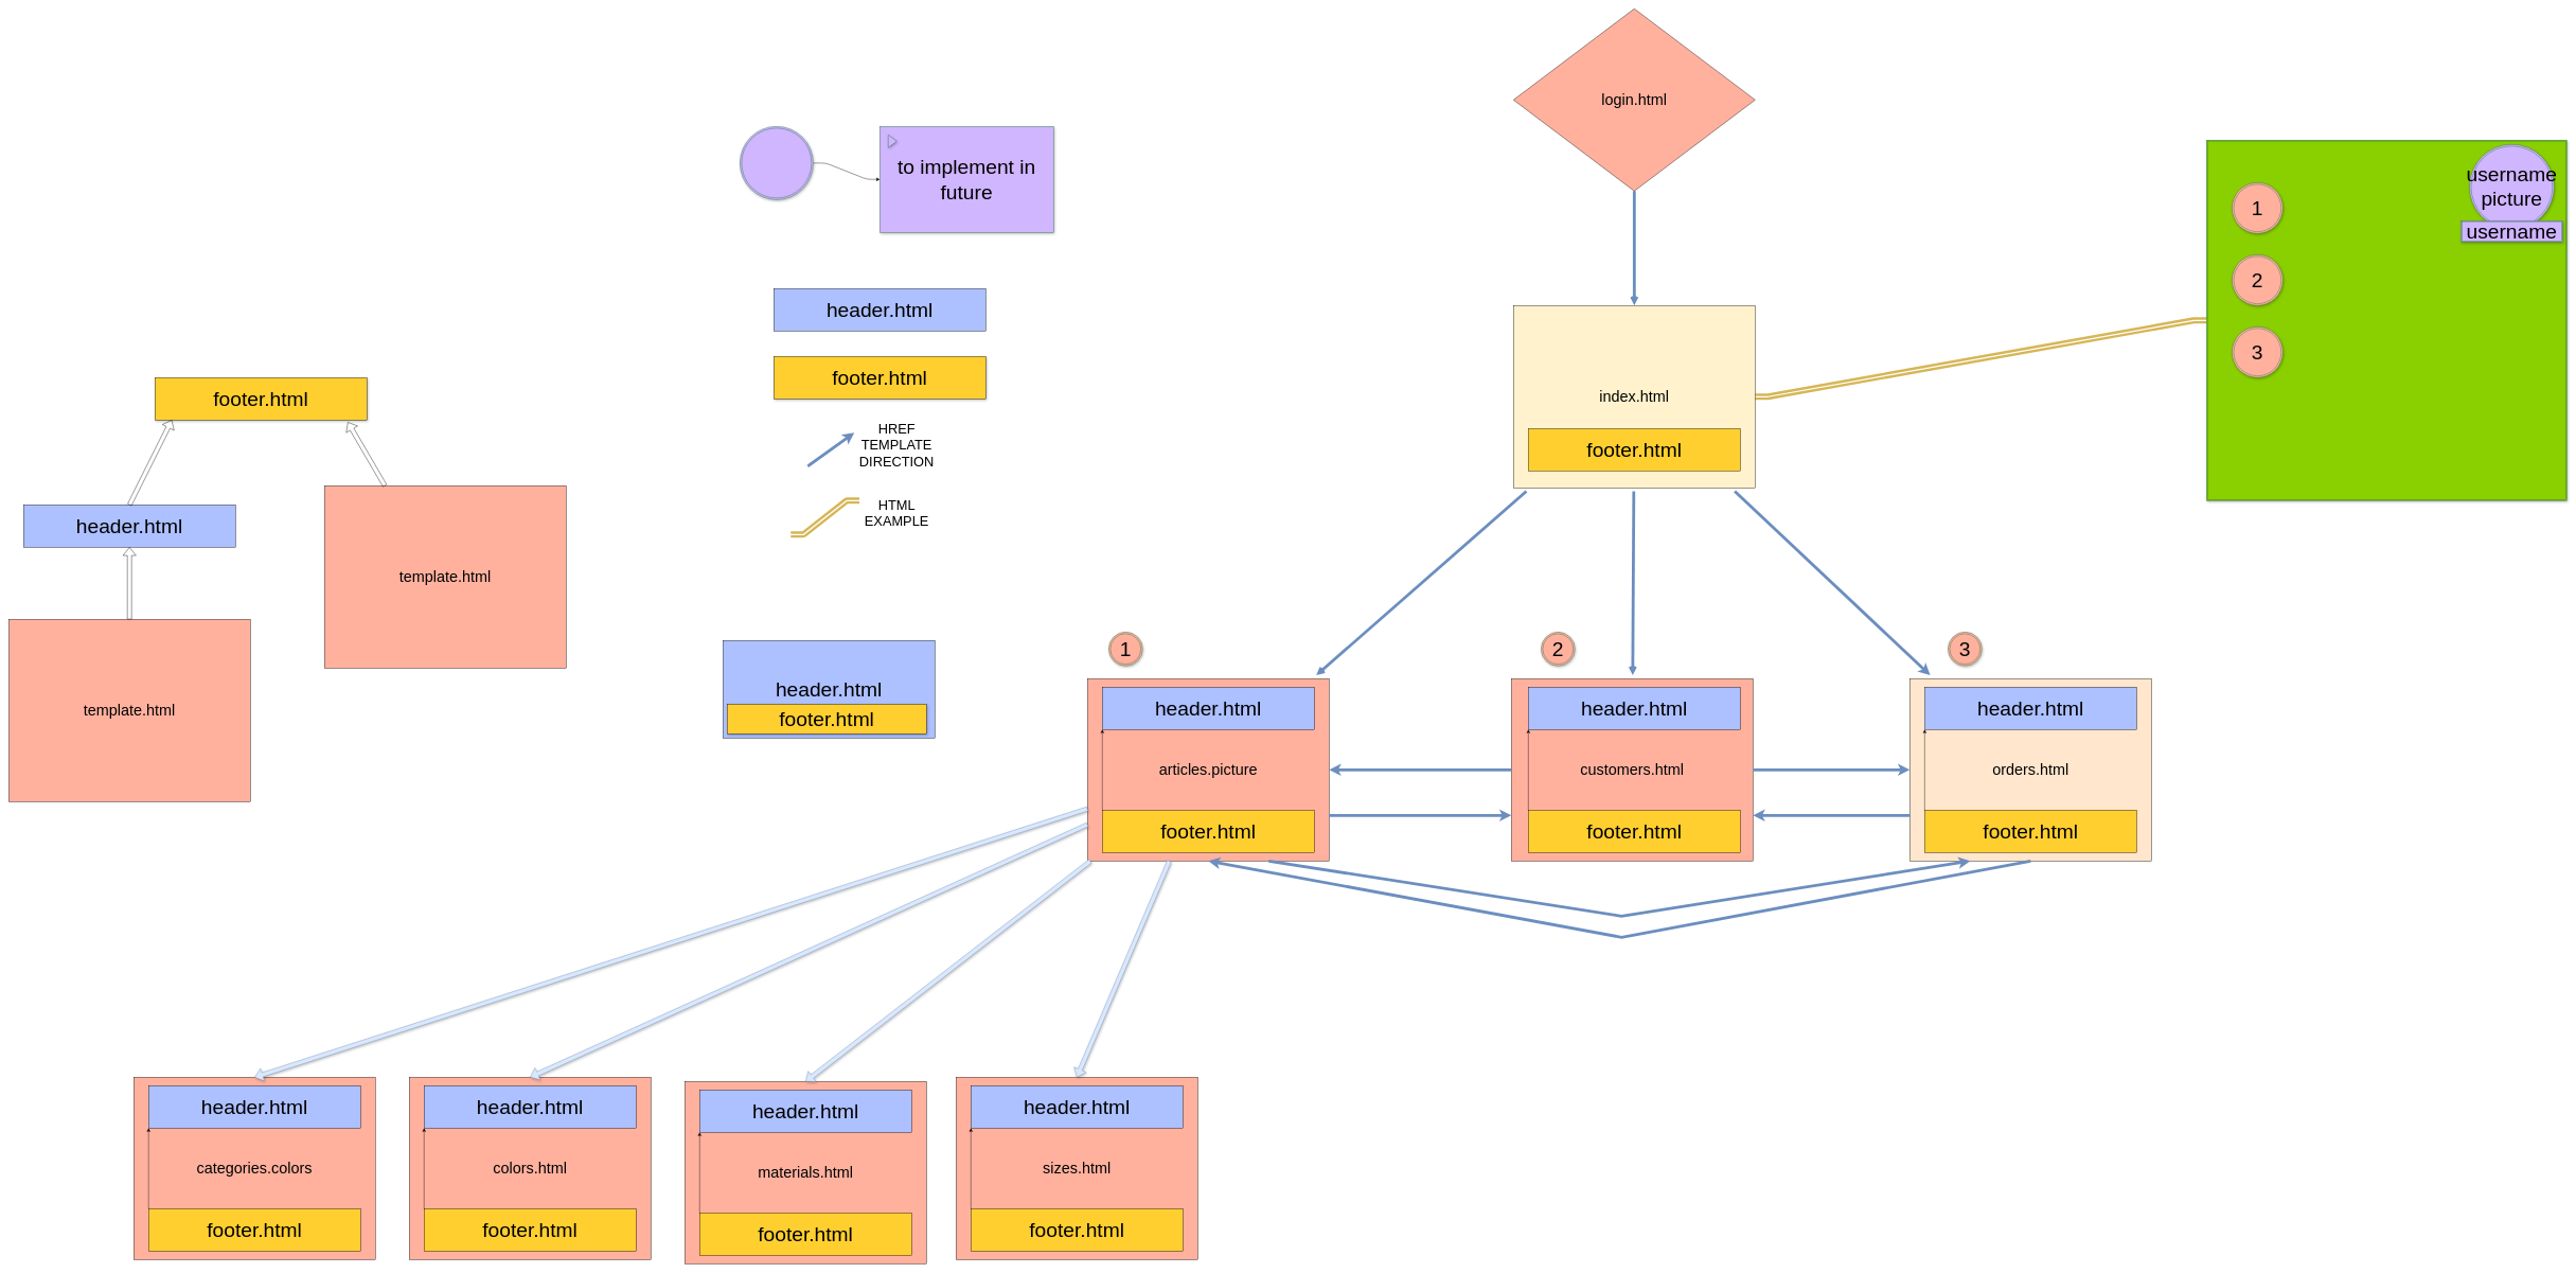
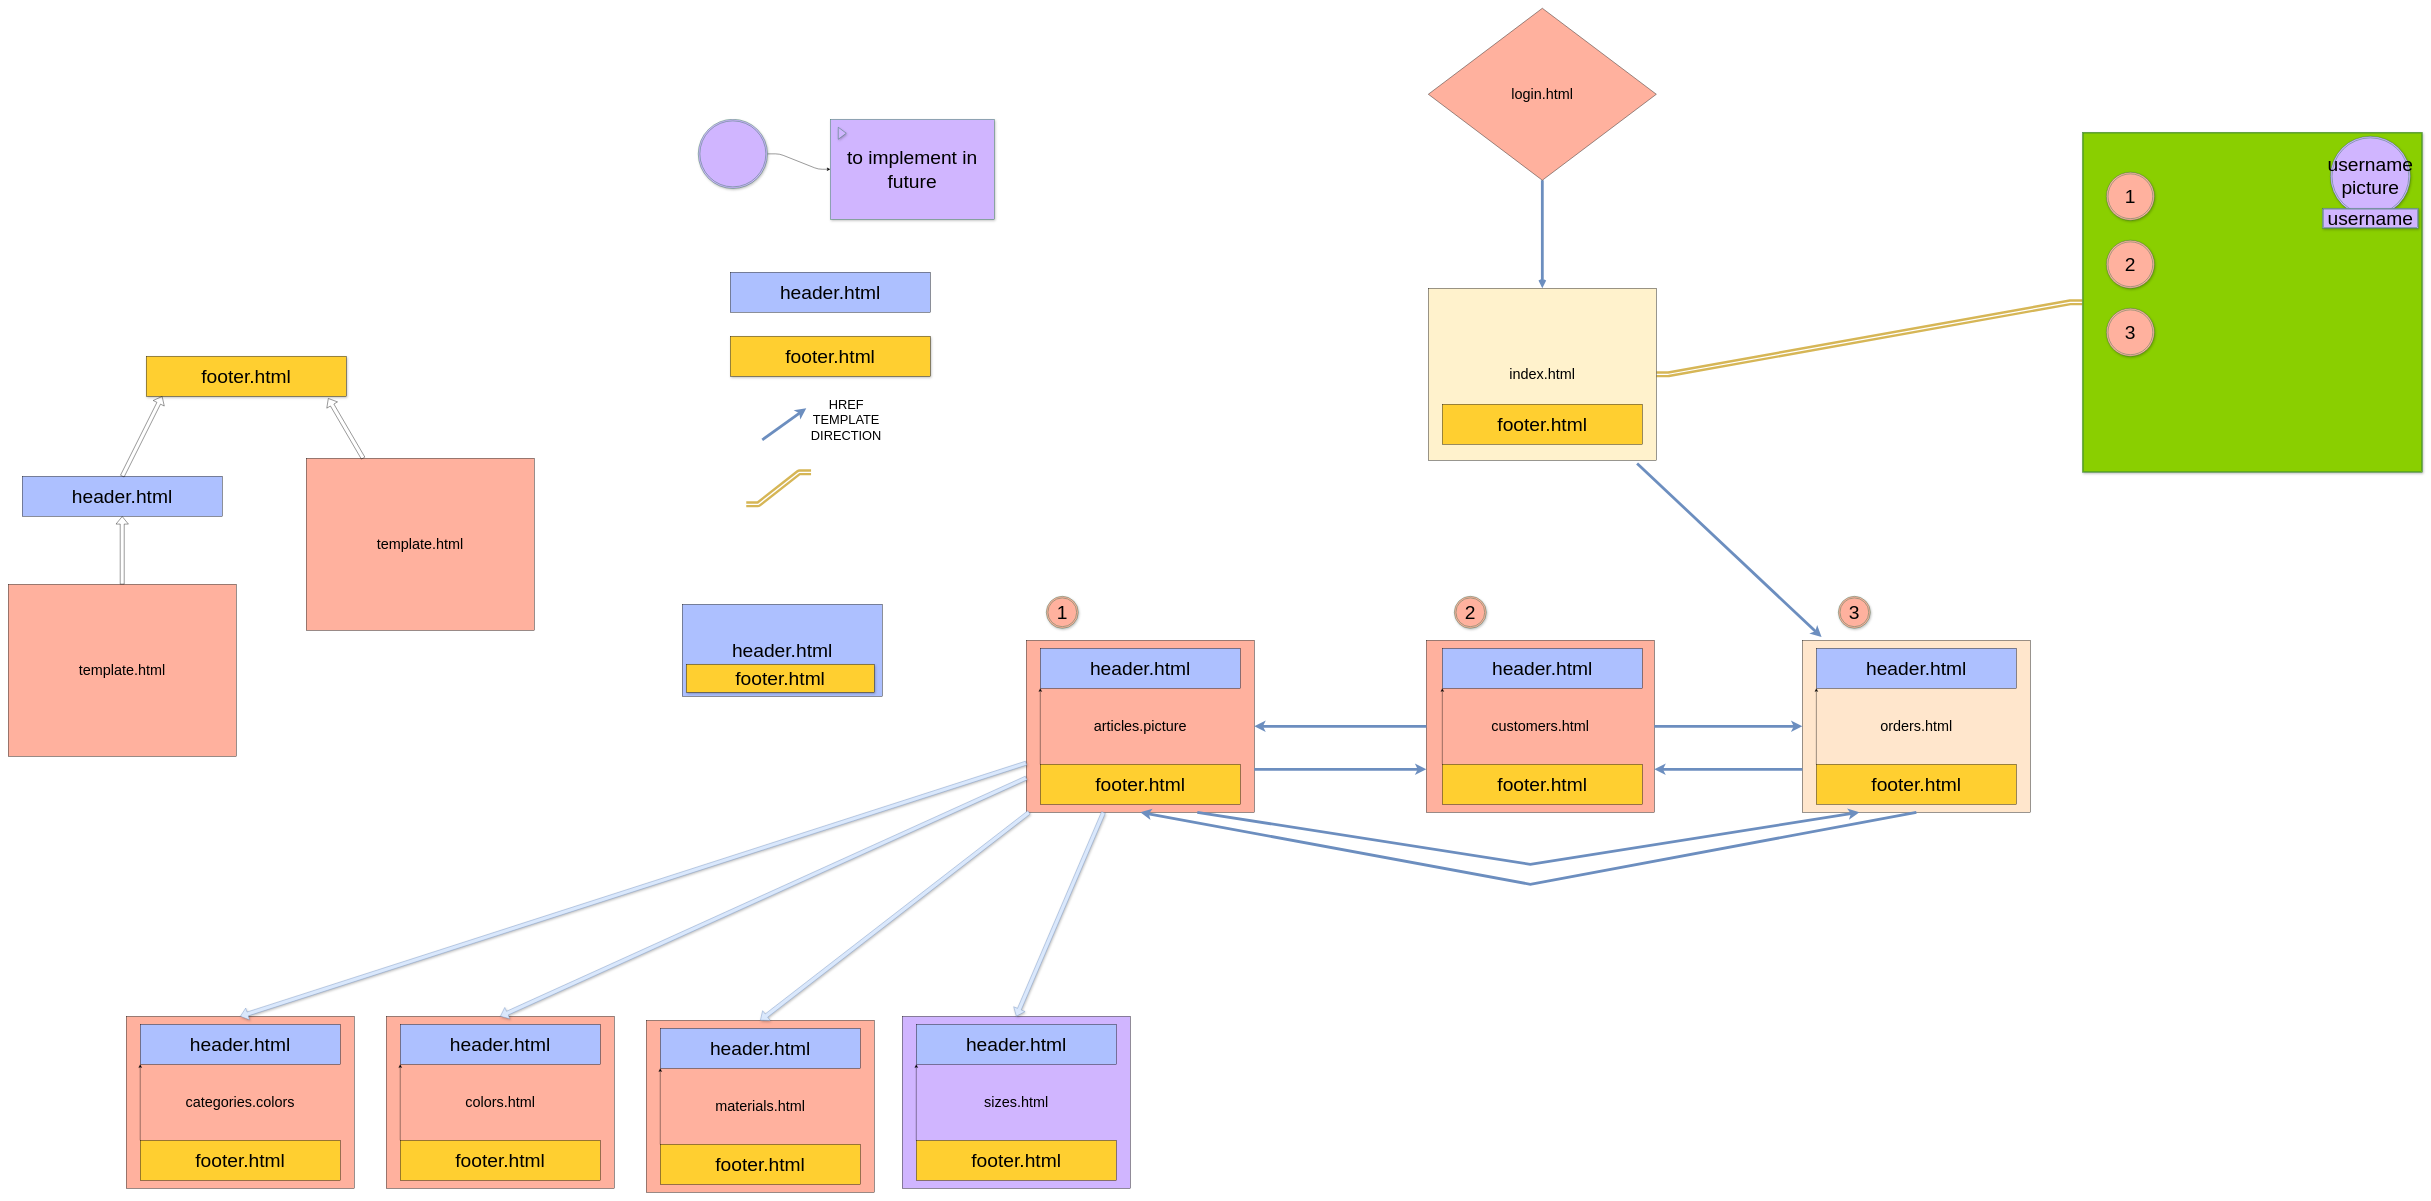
- <mxCell id="50" value="&lt;span style=&quot;font-size: 32px&quot;&gt;HTML EXAMPLE&lt;/span&gt;" style="text;html=1;strokeColor=none;fillColor=none;align=center;verticalAlign=middle;whiteSpace=wrap;rounded=0;" parent="1" vertex="1"><mxGeometry x="2040" width="150" height="100" as="geometry" y="1160" /></mxCell>
- <mxCell id="5" style="rounded=0;orthogonalLoop=1;jettySize=auto;html=1;fontSize=36;endArrow=open;sourcePerimeterSpacing=8;targetPerimeterSpacing=8;fillColor=#dae8fc;strokeColor=#6c8ebf;strokeWidth=7;" parent="1" source="12" target="20" edge="1"><mxGeometry relative="1" as="geometry" /></mxCell>
- <mxCell id="4" style="rounded=0;orthogonalLoop=1;jettySize=auto;html=1;fontSize=36;endArrow=open;sourcePerimeterSpacing=8;targetPerimeterSpacing=8;fillColor=#dae8fc;strokeColor=#6c8ebf;strokeWidth=7;" parent="1" source="12" target="25" edge="1"><mxGeometry relative="1" as="geometry" /></mxCell>
- <mxCell id="74" value="sizes.html" style="rounded=0;whiteSpace=wrap;html=1;fontSize=36;fillColor=#FFB19E;" vertex="1" parent="73"><mxGeometry width="570" height="430" as="geometry" /></mxCell>
+ <mxCell id="74" value="sizes.html" style="rounded=0;whiteSpace=wrap;html=1;fontSize=36;fillColor=#d0b5ff;" vertex="1" parent="73"><mxGeometry width="570" height="430" as="geometry" /></mxCell>
